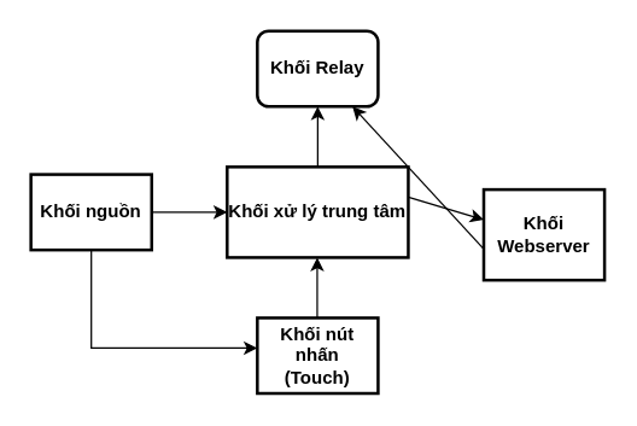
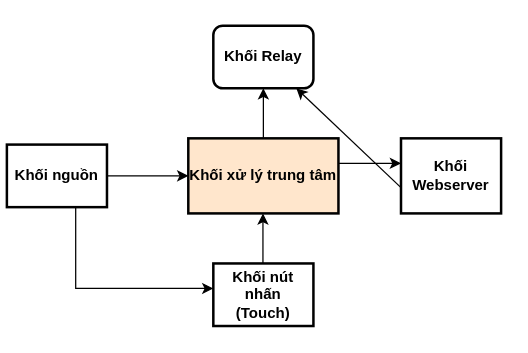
- <mxCell id="10" value="Khối nguồn" style="rounded=0;whiteSpace=wrap;html=1;strokeWidth=2;fontStyle=1" parent="1" vertex="1"><mxGeometry x="20" y="115" width="80" height="50" as="geometry" /></mxCell>
+ <mxCell id="10" value="Khối nguồn" style="rounded=0;whiteSpace=wrap;html=1;strokeWidth=2;fontStyle=1" parent="1" vertex="1"><mxGeometry x="5" y="115" width="80" height="50" as="geometry" /></mxCell>
- <mxCell id="3" value="Khối xử lý trung tâm" style="rounded=0;whiteSpace=wrap;html=1;strokeWidth=2;fontStyle=1" parent="1" vertex="1"><mxGeometry x="150" y="110" width="120" height="60" as="geometry" /></mxCell>
+ <mxCell id="3" value="Khối xử lý trung tâm" style="rounded=0;whiteSpace=wrap;html=1;strokeWidth=2;fontStyle=1;fillColor=#ffe6cc;" parent="1" vertex="1"><mxGeometry x="150" y="110" width="120" height="60" as="geometry" /></mxCell>
- <mxCell id="6" value="Khối Webserver" style="rounded=0;whiteSpace=wrap;html=1;strokeWidth=2;fontStyle=1" parent="1" vertex="1"><mxGeometry x="320" y="125" width="80" height="60" as="geometry" /></mxCell>
+ <mxCell id="6" value="Khối Webserver" style="rounded=0;whiteSpace=wrap;html=1;strokeWidth=2;fontStyle=1" parent="1" vertex="1"><mxGeometry x="320" y="110" width="80" height="60" as="geometry" /></mxCell>
